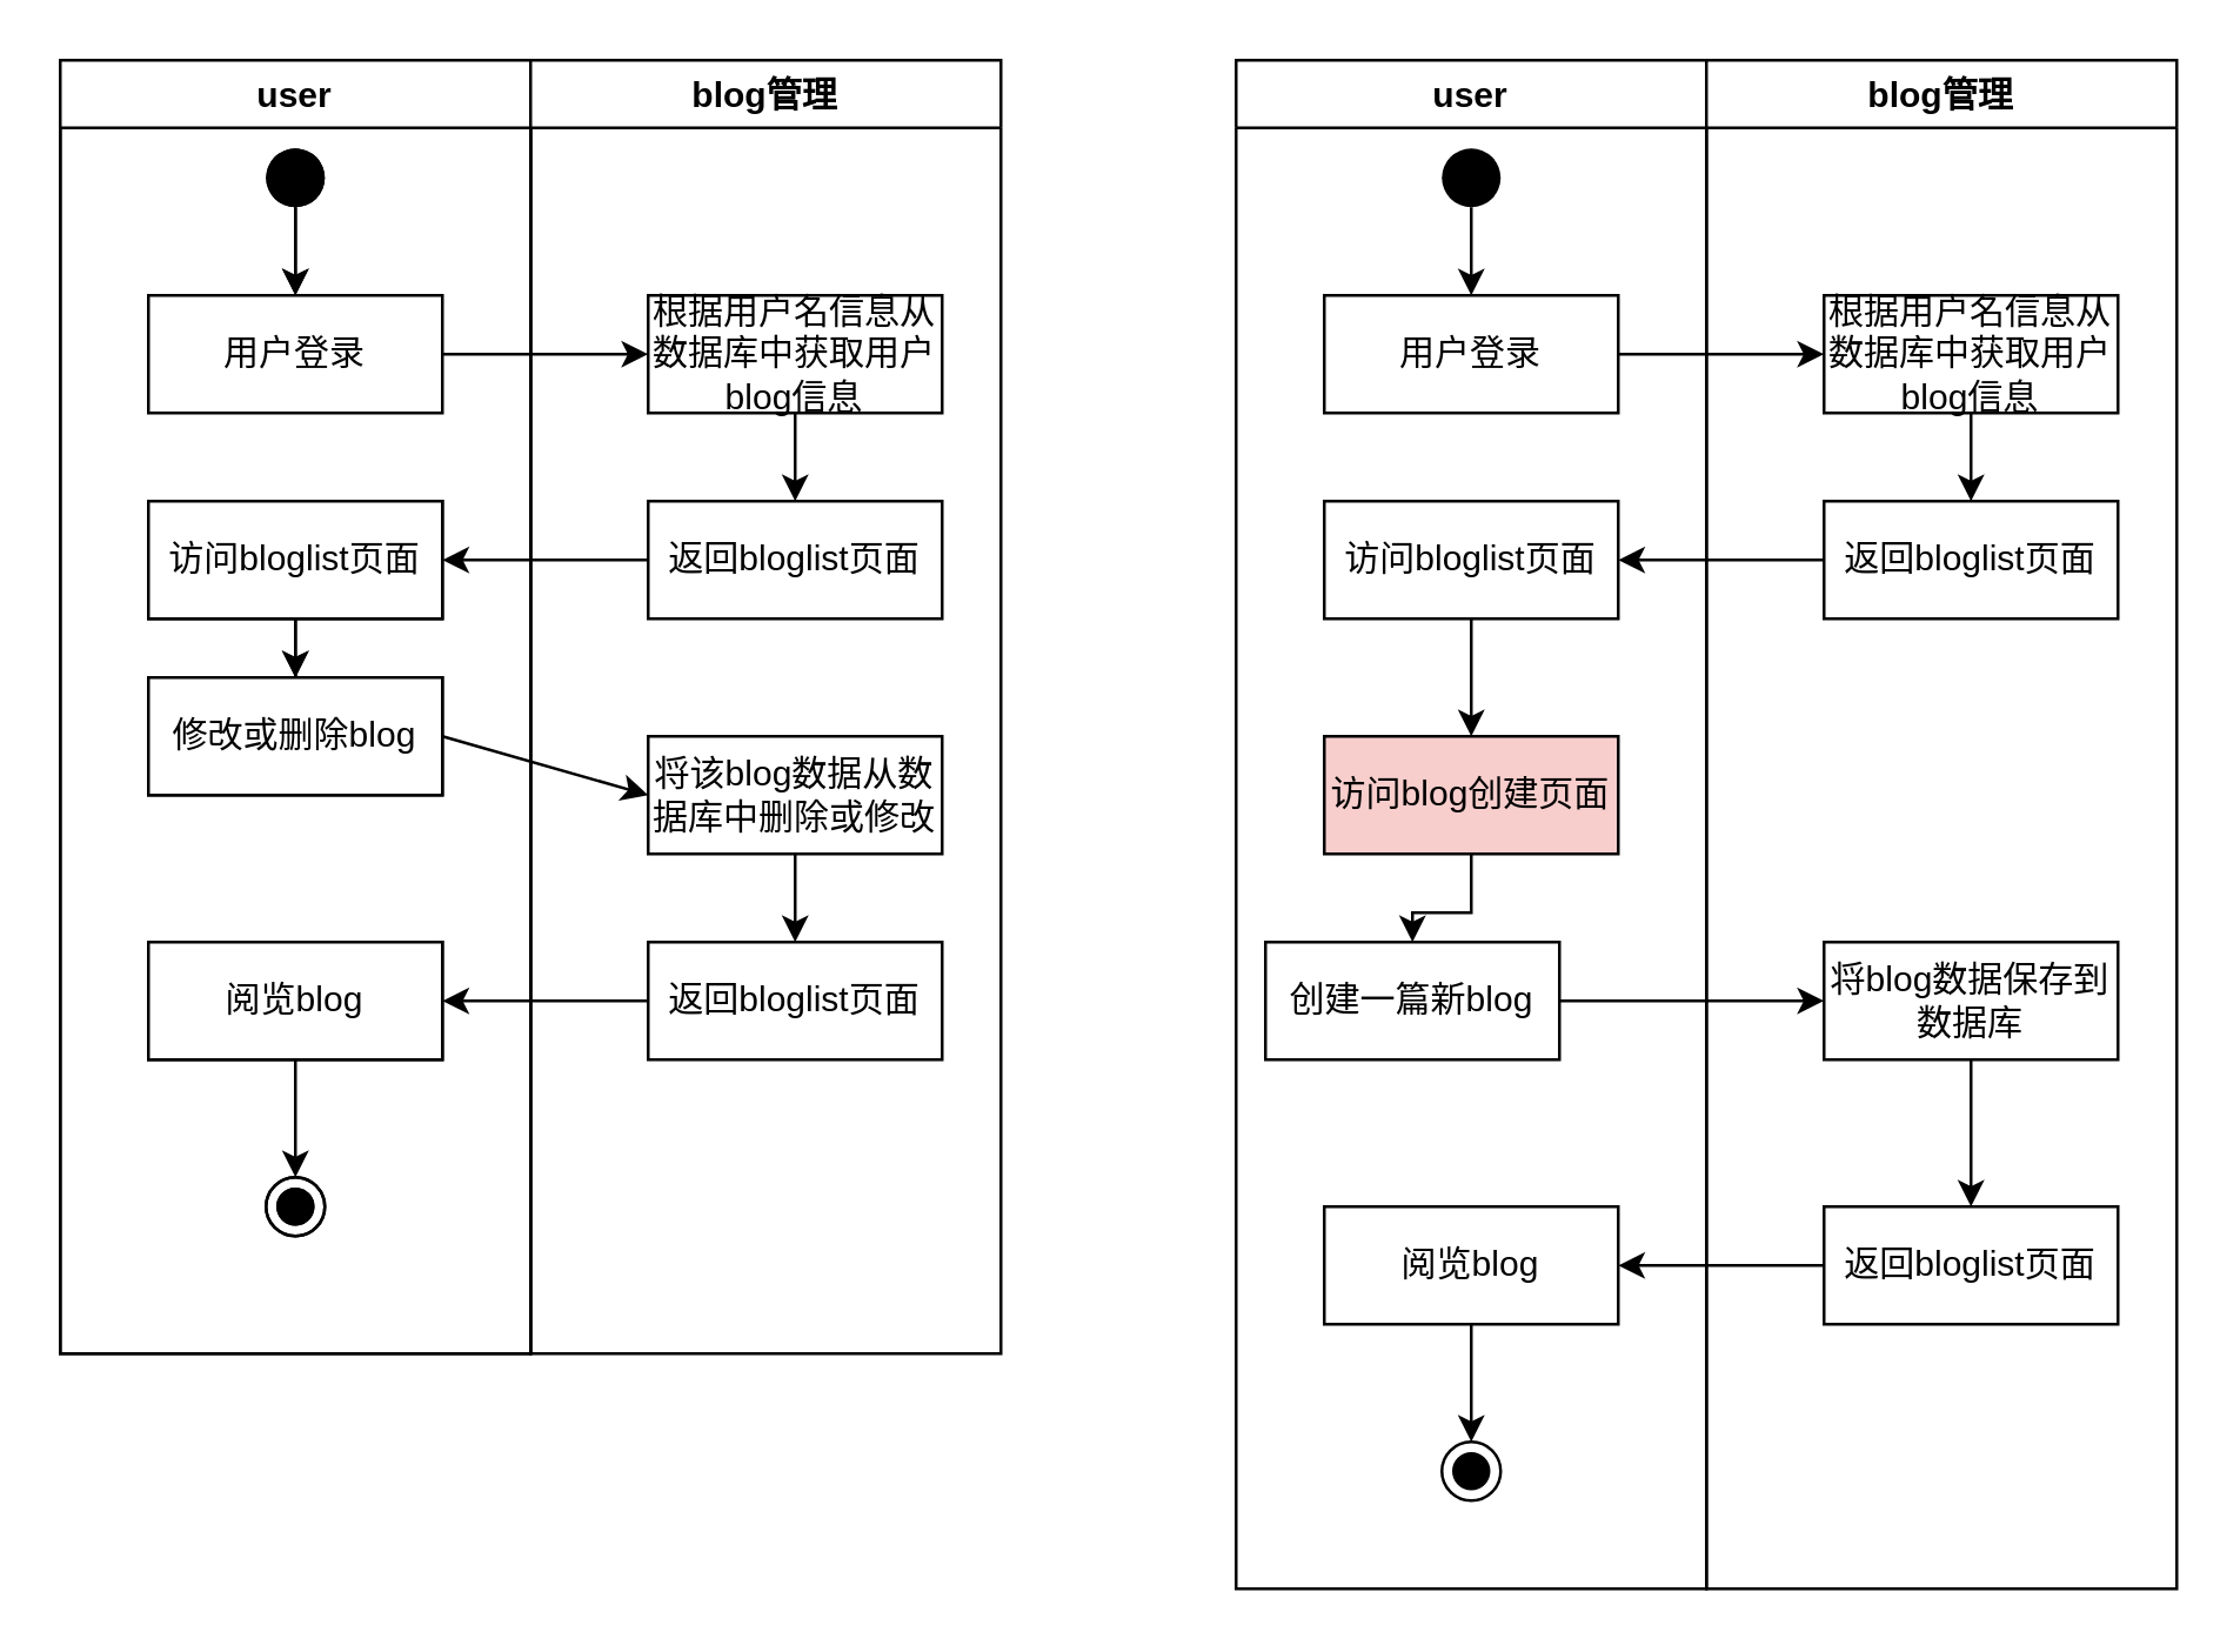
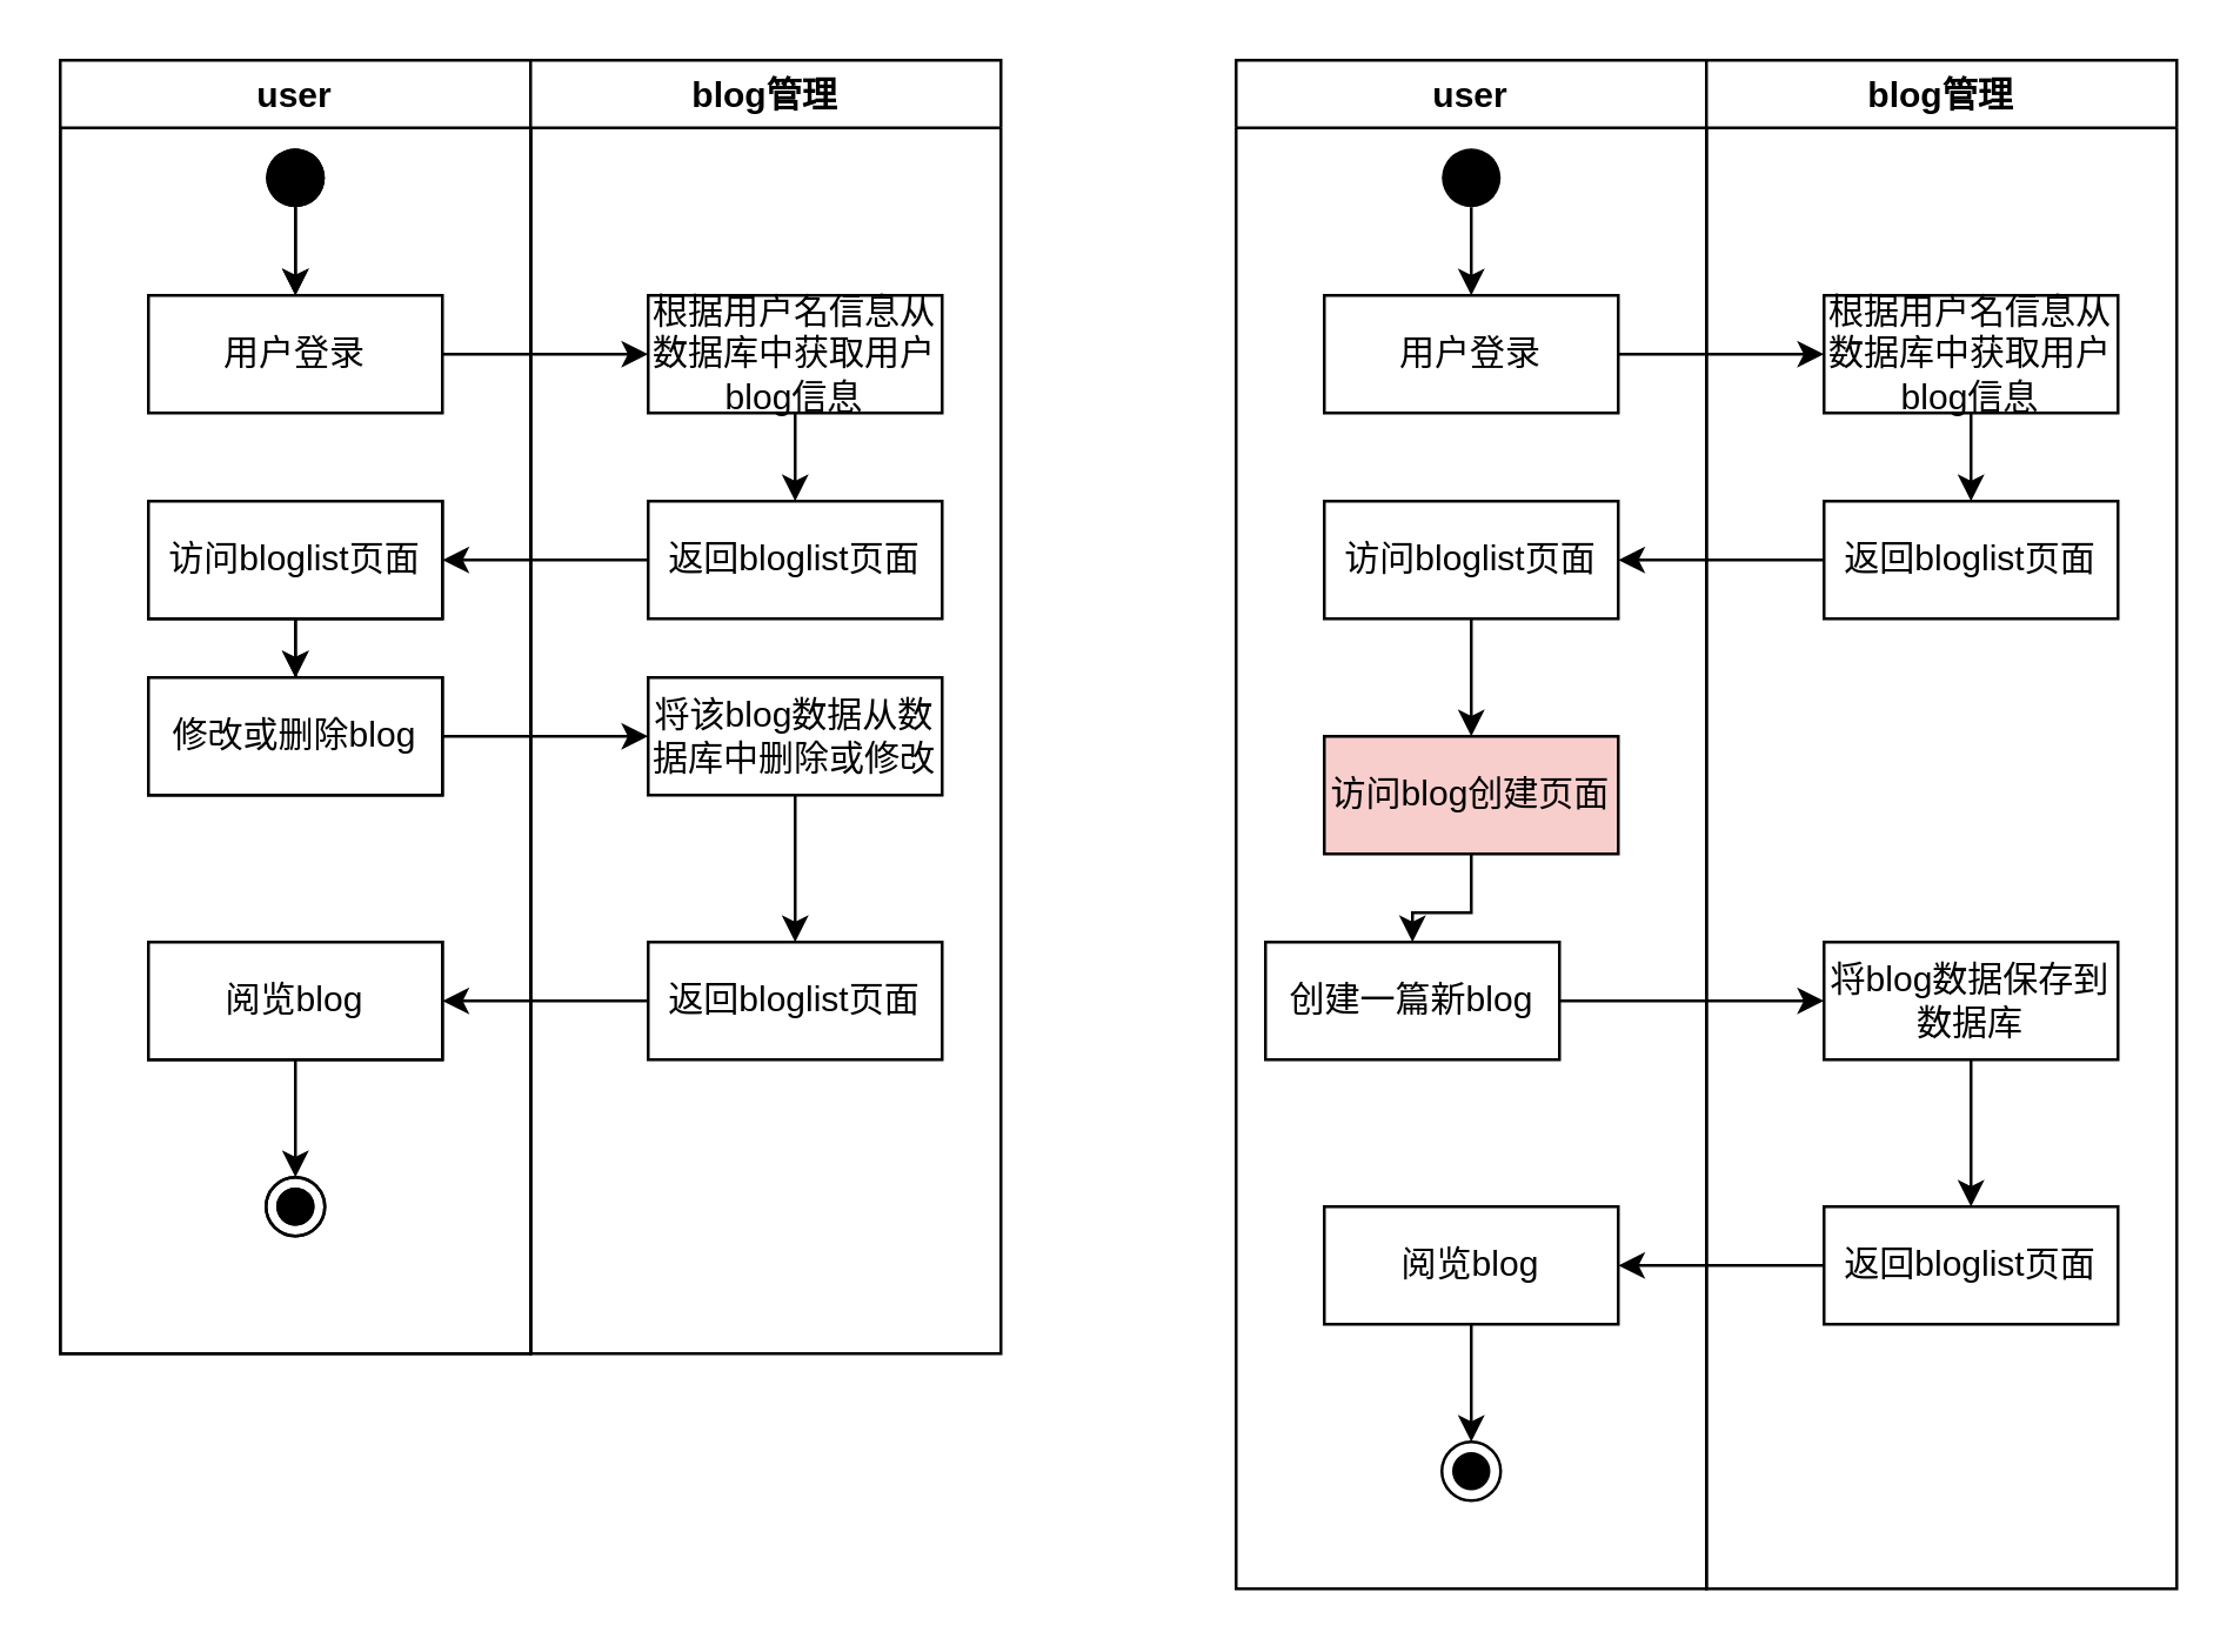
- <mxCell id="41" value="将该blog数据从数据库中删除或修改" style="rounded=0;whiteSpace=wrap;html=1;" vertex="1" parent="40"><mxGeometry x="40" y="230" width="100" height="40" as="geometry" /></mxCell>
+ <mxCell id="41" value="将该blog数据从数据库中删除或修改" style="rounded=0;whiteSpace=wrap;html=1;" vertex="1" parent="40"><mxGeometry x="40" y="210" width="100" height="40" as="geometry" /></mxCell>
